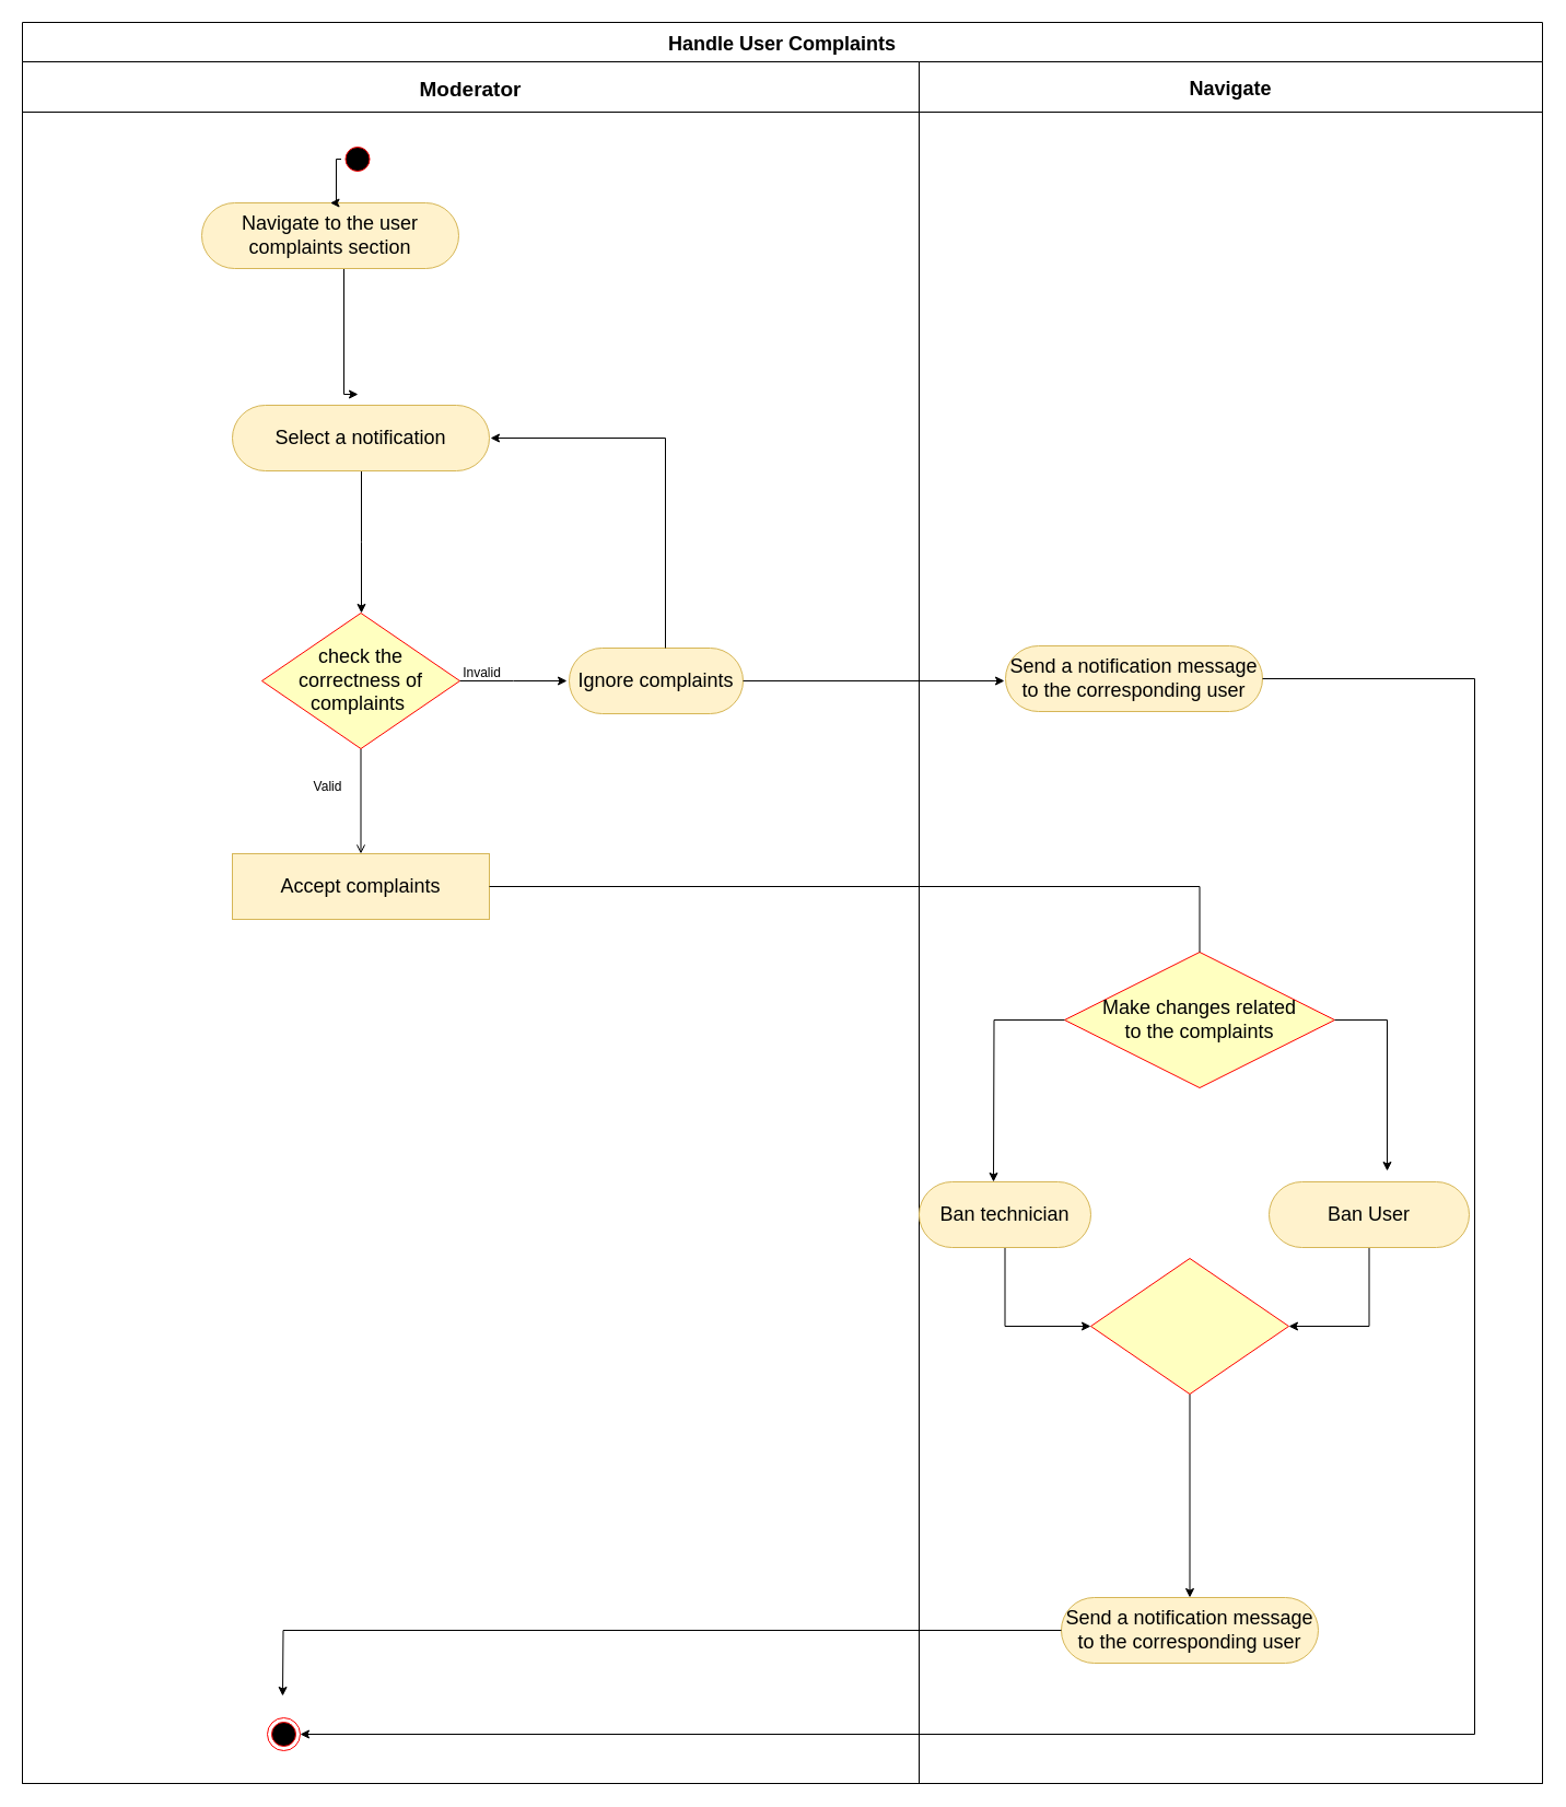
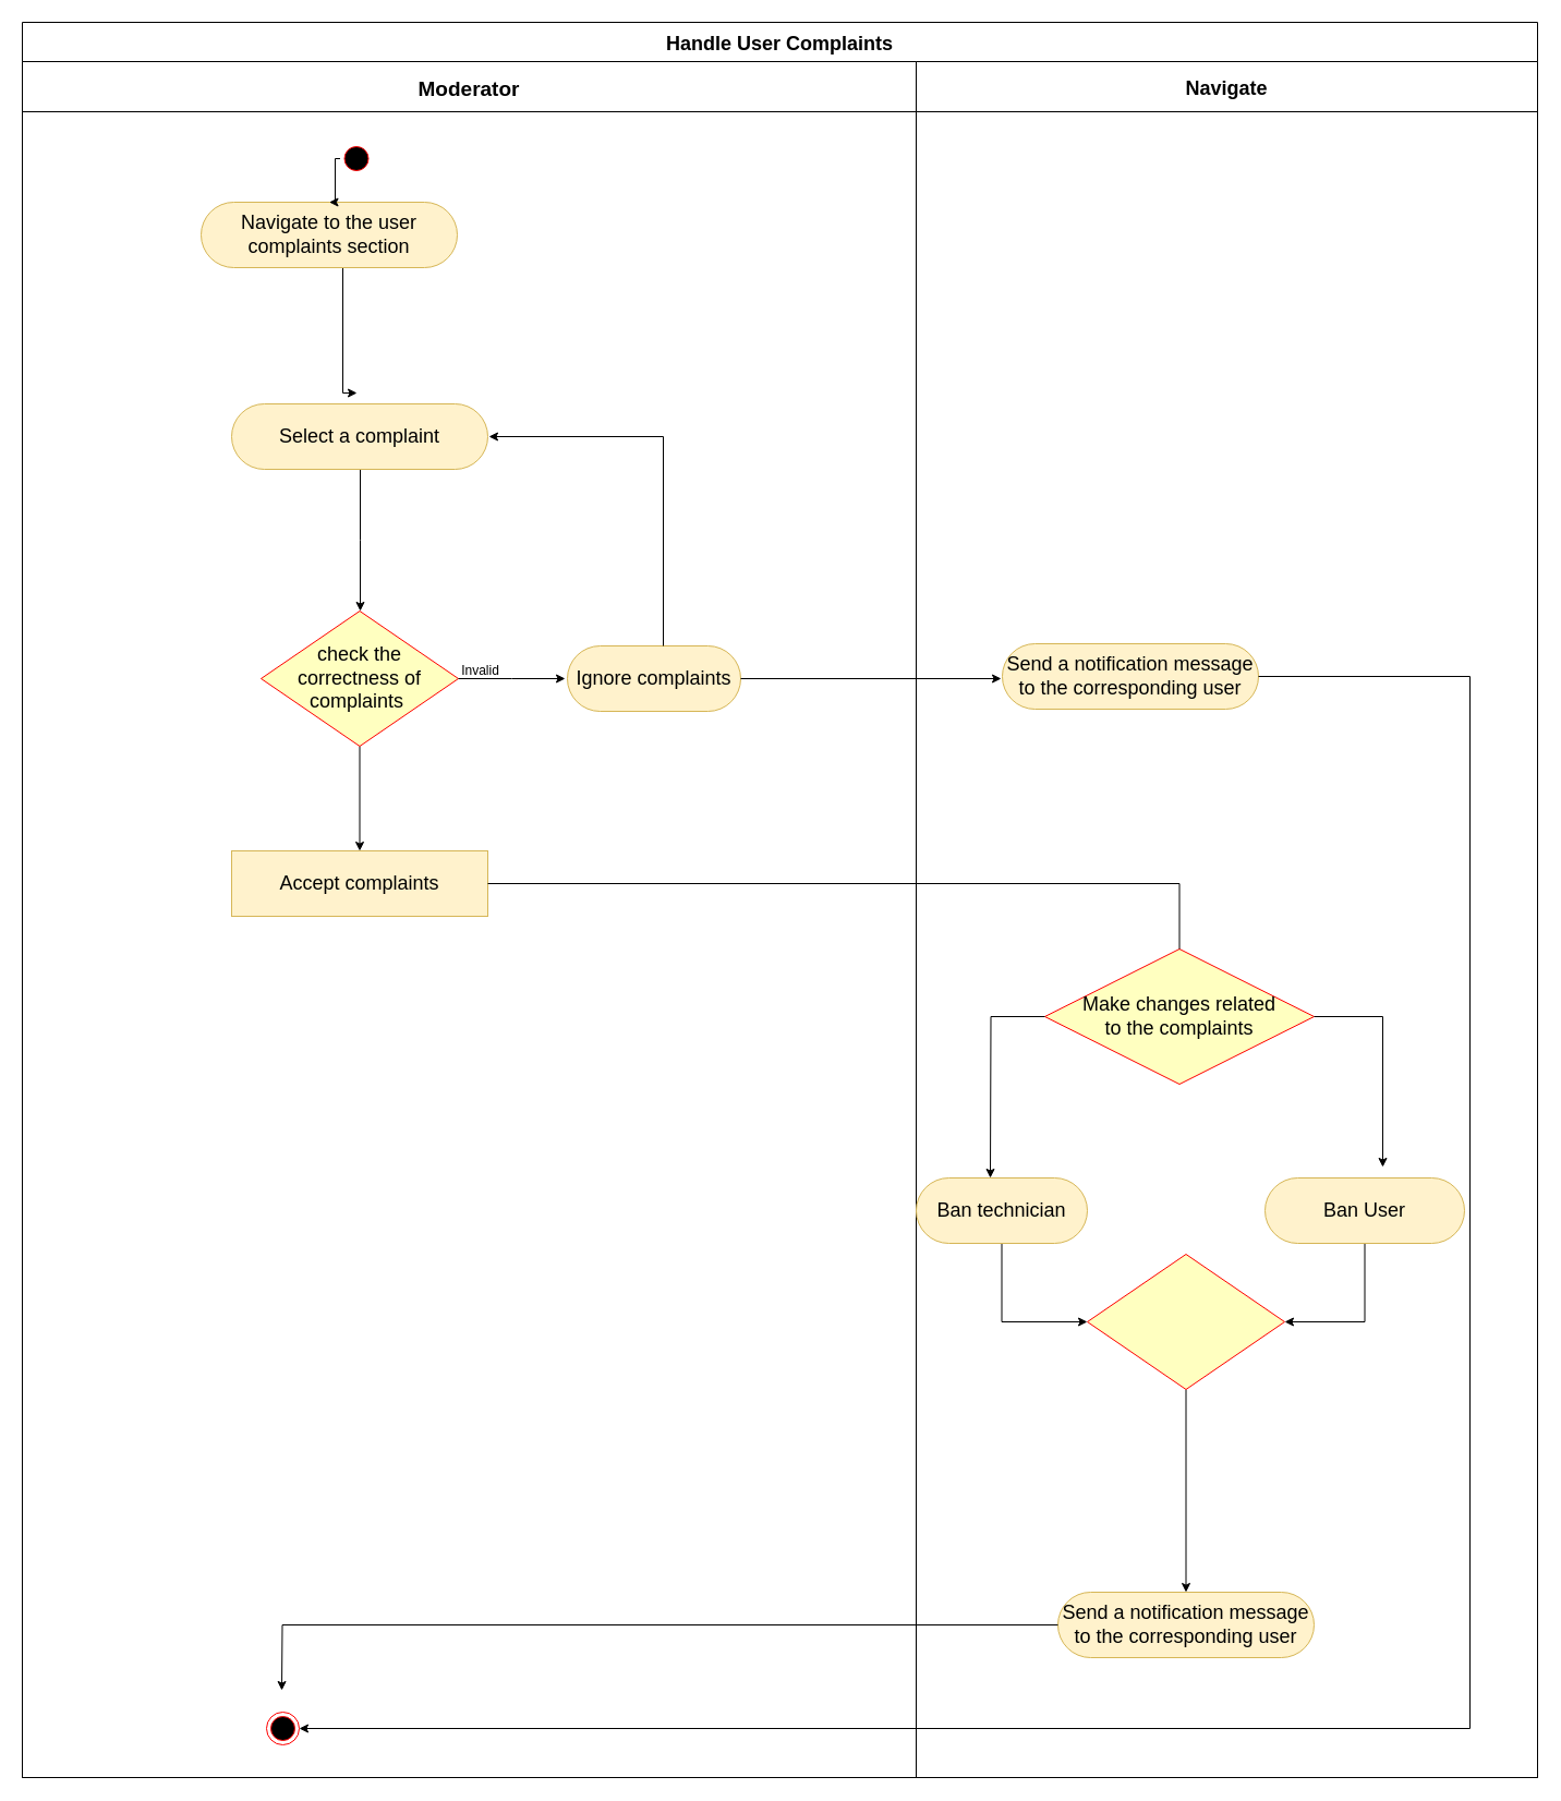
- <mxCell id="9" value="&lt;span id=&quot;docs-internal-guid-8911267b-7fff-a18d-b840-a1d3abe466f2&quot;&gt;&lt;span style=&quot;background-color: transparent; font-variant-numeric: normal; font-variant-east-asian: normal; vertical-align: baseline;&quot;&gt;&lt;font style=&quot;font-size: 18px;&quot;&gt;Select a notification&lt;/font&gt;&lt;/span&gt;&lt;/span&gt;" style="rounded=1;whiteSpace=wrap;html=1;fontSize=18;arcSize=50;fillColor=#fff2cc;strokeColor=#d6b656;" parent="3" vertex="1"><mxGeometry x="192" y="314" width="235" height="60" as="geometry" /></mxCell>
+ <mxCell id="9" value="&lt;span id=&quot;docs-internal-guid-8911267b-7fff-a18d-b840-a1d3abe466f2&quot;&gt;&lt;span style=&quot;background-color: transparent; font-variant-numeric: normal; font-variant-east-asian: normal; vertical-align: baseline;&quot;&gt;&lt;font style=&quot;font-size: 18px;&quot;&gt;Select a complaint&lt;/font&gt;&lt;/span&gt;&lt;/span&gt;" style="rounded=1;whiteSpace=wrap;html=1;fontSize=18;arcSize=50;fillColor=#fff2cc;strokeColor=#d6b656;" parent="3" vertex="1"><mxGeometry x="192" y="314" width="235" height="60" as="geometry" /></mxCell>
- <mxCell id="12" value="Valid" style="text;html=1;align=center;verticalAlign=middle;resizable=0;points=[];autosize=1;strokeColor=none;fillColor=none;" parent="3" vertex="1"><mxGeometry x="254" y="648" width="50" height="30" as="geometry" /></mxCell>
- <mxCell id="10" style="edgeStyle=orthogonalEdgeStyle;rounded=0;orthogonalLoop=1;jettySize=auto;html=1;entryX=0.5;entryY=0;entryDx=0;entryDy=0;endArrow=open;" parent="3" source="11" target="16" edge="1"><mxGeometry relative="1" as="geometry" /></mxCell>
+ <mxCell id="10" style="edgeStyle=orthogonalEdgeStyle;rounded=0;orthogonalLoop=1;jettySize=auto;html=1;entryX=0.5;entryY=0;entryDx=0;entryDy=0;" parent="3" source="11" target="16" edge="1"><mxGeometry relative="1" as="geometry" /></mxCell>
- <mxCell id="20" value="Make changes related &lt;br&gt;to the complaints" style="rhombus;whiteSpace=wrap;html=1;fillColor=#ffffc0;strokeColor=#ff0000;fontSize=18;" vertex="1" parent="17"><mxGeometry x="133" y="814" width="247" height="124" as="geometry" /></mxCell>
+ <mxCell id="20" value="Make changes related &lt;br&gt;to the complaints" style="rhombus;whiteSpace=wrap;html=1;fillColor=#ffffc0;strokeColor=#ff0000;fontSize=18;" vertex="1" parent="17"><mxGeometry x="118" y="814" width="247" height="124" as="geometry" /></mxCell>
